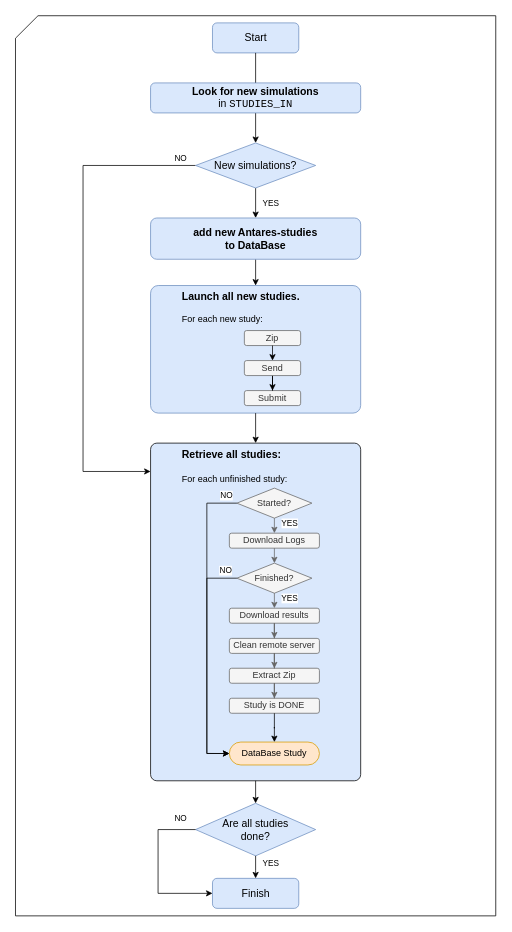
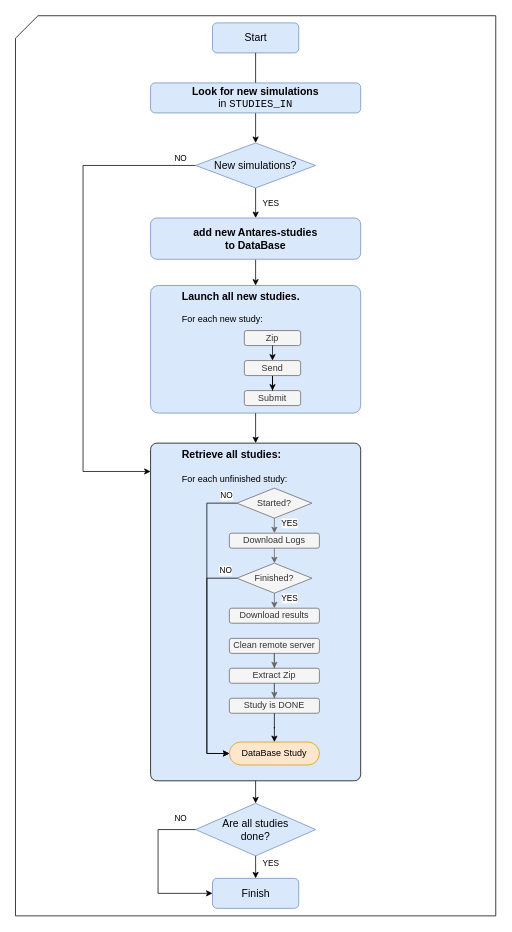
- <mxCell id="33" value="" style="edgeStyle=orthogonalEdgeStyle;rounded=0;orthogonalLoop=1;jettySize=auto;html=1;fillColor=#f5f5f5;strokeColor=#666666;" parent="22" source="31" target="32" edge="1"><mxGeometry relative="1" as="geometry" /></mxCell>
